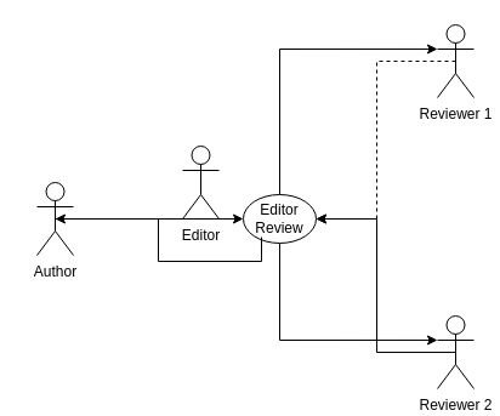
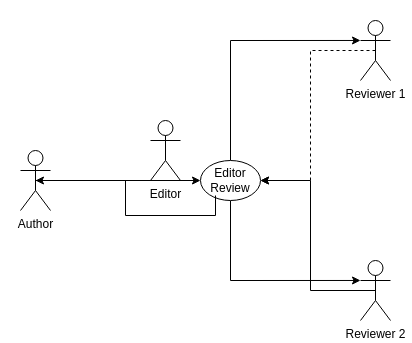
- <mxCell id="6" value="Author" style="shape=umlActor;verticalLabelPosition=bottom;verticalAlign=top;html=1;outlineConnect=0;" vertex="1" parent="1"><mxGeometry x="30" y="150" width="30" height="60" as="geometry" /></mxCell>
+ <mxCell id="6" value="Author" style="shape=umlActor;verticalLabelPosition=bottom;verticalAlign=top;html=1;outlineConnect=0;" vertex="1" parent="1"><mxGeometry x="20" y="150" width="30" height="60" as="geometry" /></mxCell>
